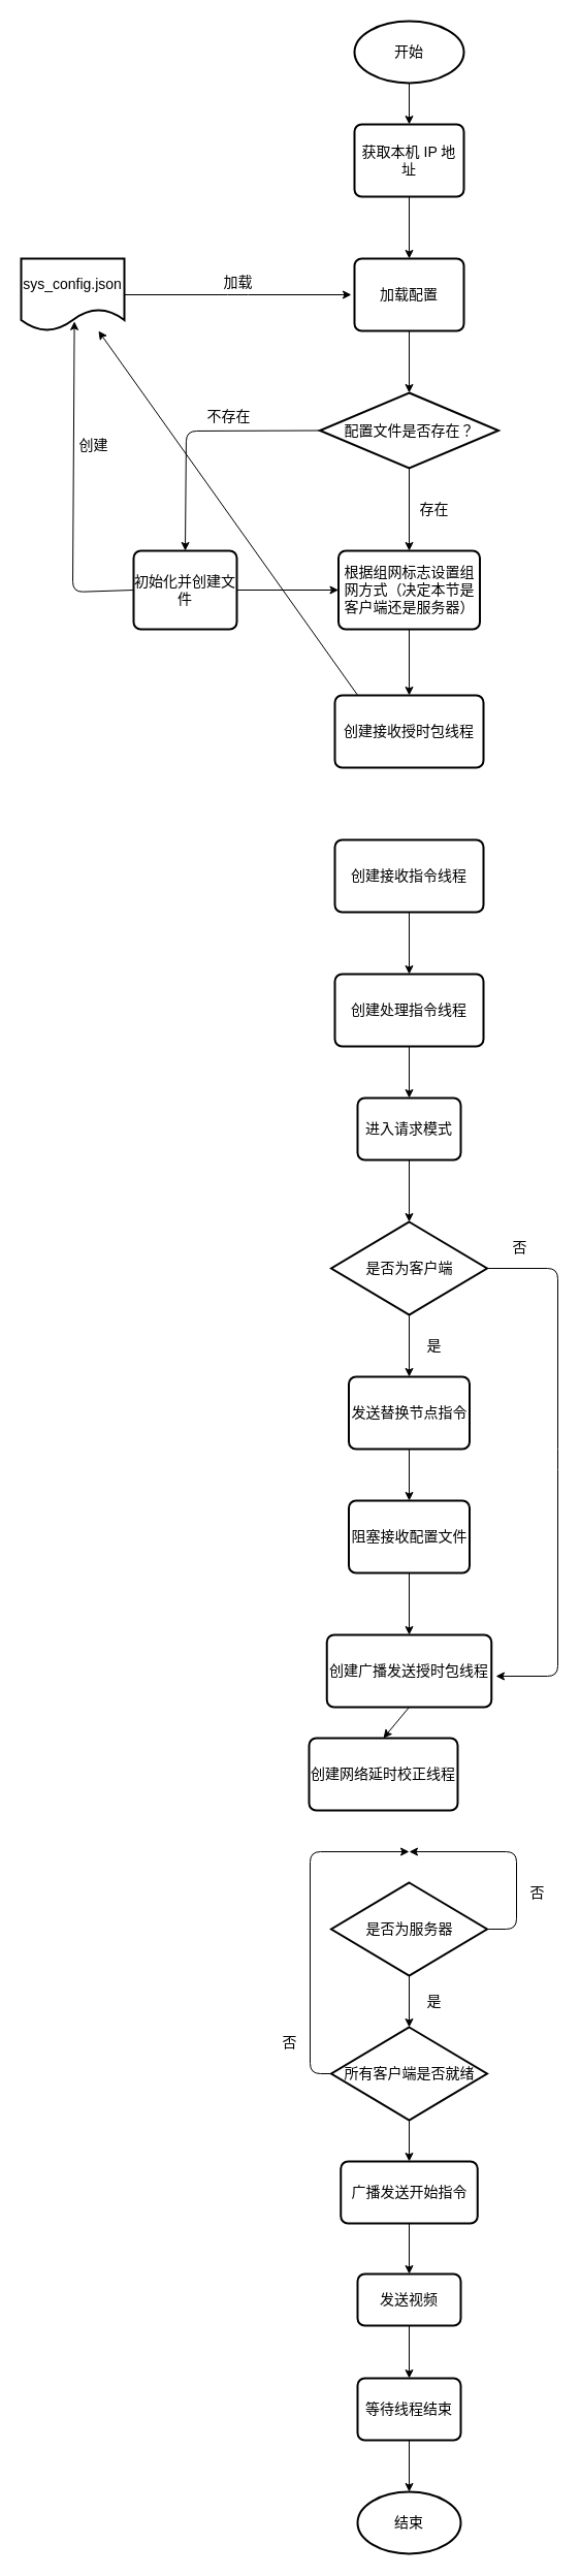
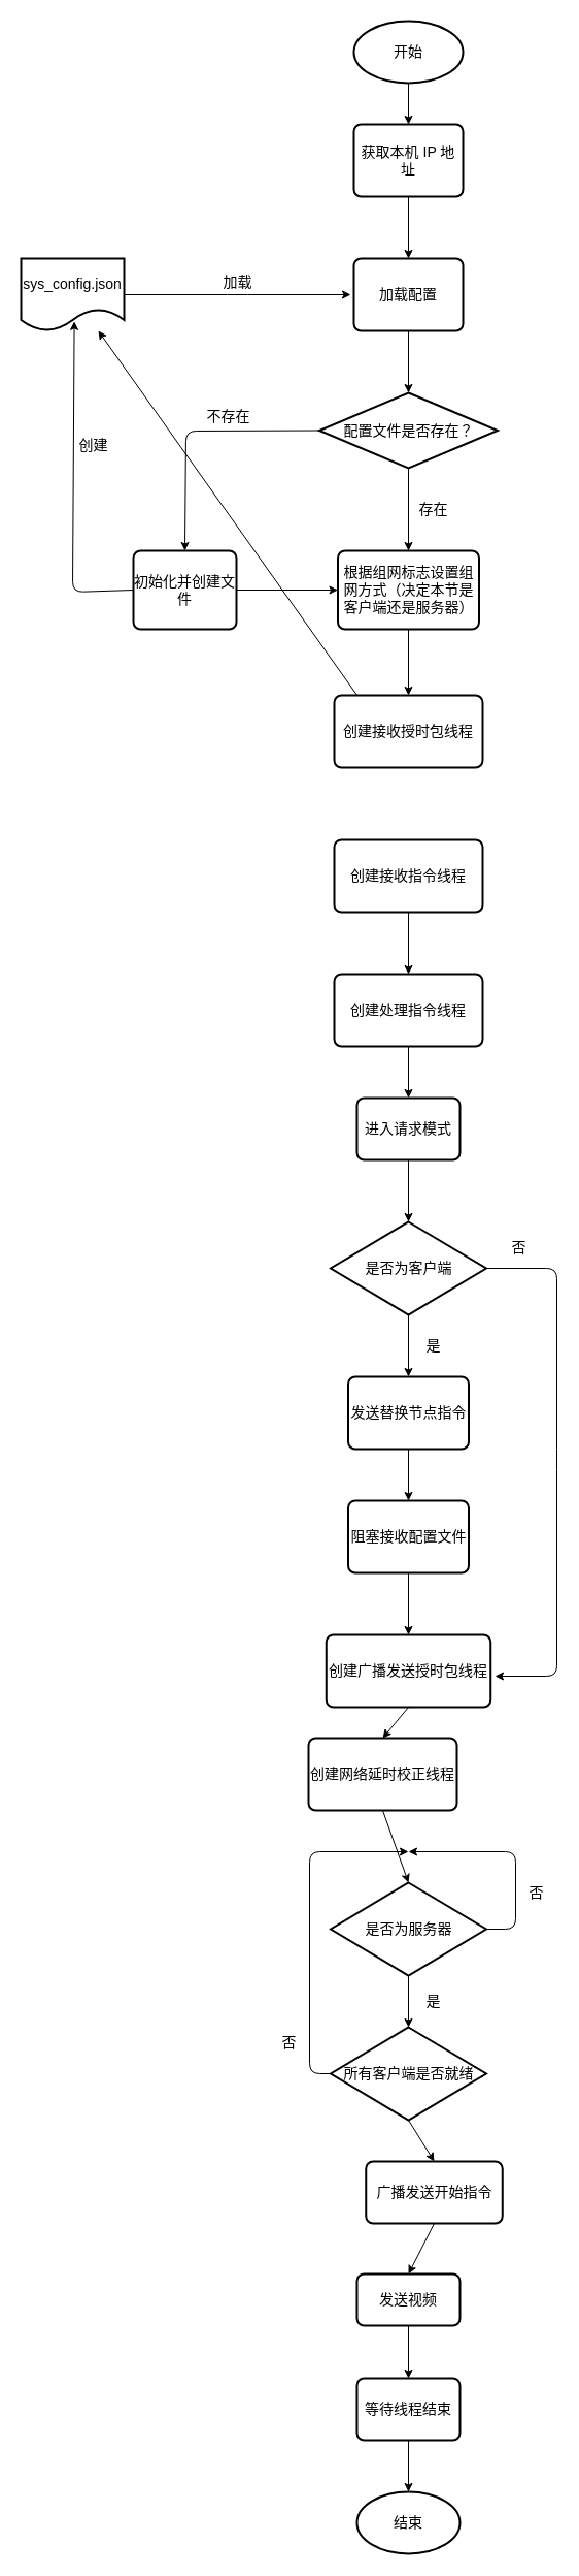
+ <mxCell id="29" style="edgeStyle=none;html=1;exitX=0.5;exitY=1;exitDx=0;exitDy=0;entryX=0.5;entryY=0;entryDx=0;entryDy=0;entryPerimeter=0;fontSize=14;" edge="1" parent="1" source="30" target="43"><mxGeometry relative="1" as="geometry" /></mxCell>
- <mxCell id="51" value="广播发送开始指令" style="rounded=1;whiteSpace=wrap;html=1;absoluteArcSize=1;arcSize=14;strokeWidth=2;fontSize=14;" vertex="1" parent="1"><mxGeometry x="329.75" y="2093" width="132.5" height="60" as="geometry" /></mxCell>
+ <mxCell id="51" value="广播发送开始指令" style="rounded=1;whiteSpace=wrap;html=1;absoluteArcSize=1;arcSize=14;strokeWidth=2;fontSize=14;" vertex="1" parent="1"><mxGeometry x="354.75" y="2093" width="132.5" height="60" as="geometry" /></mxCell>
